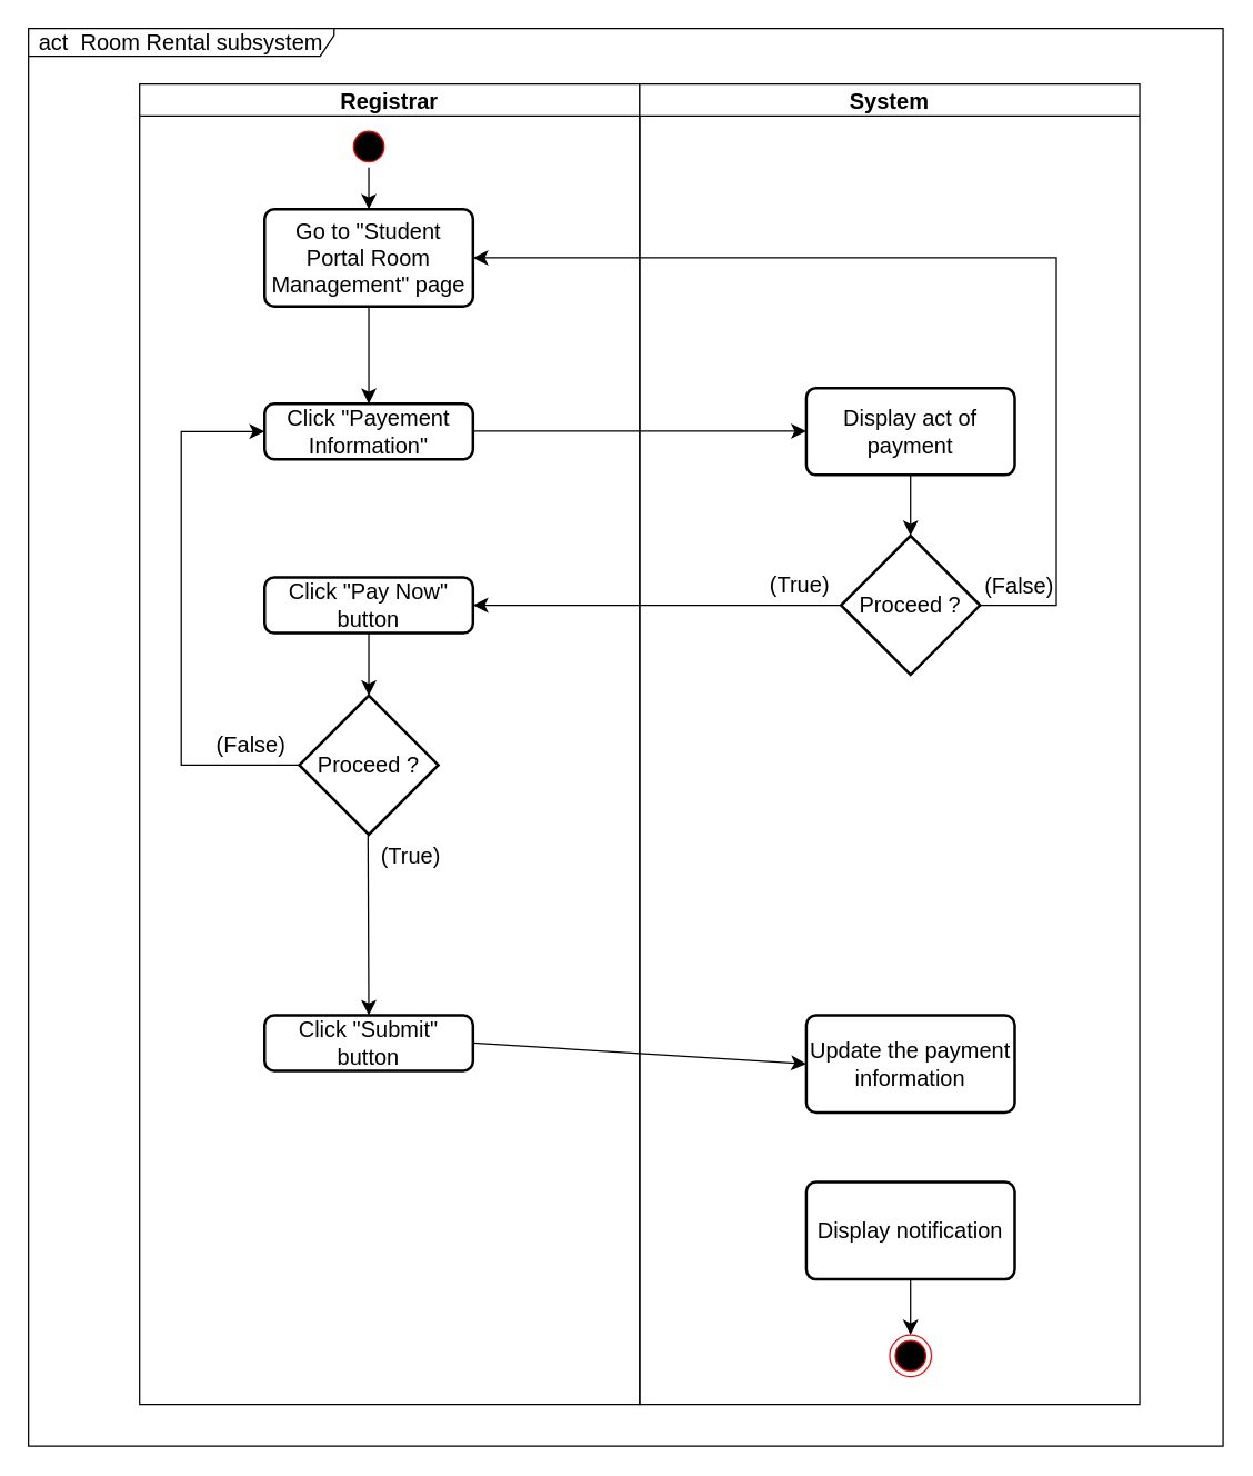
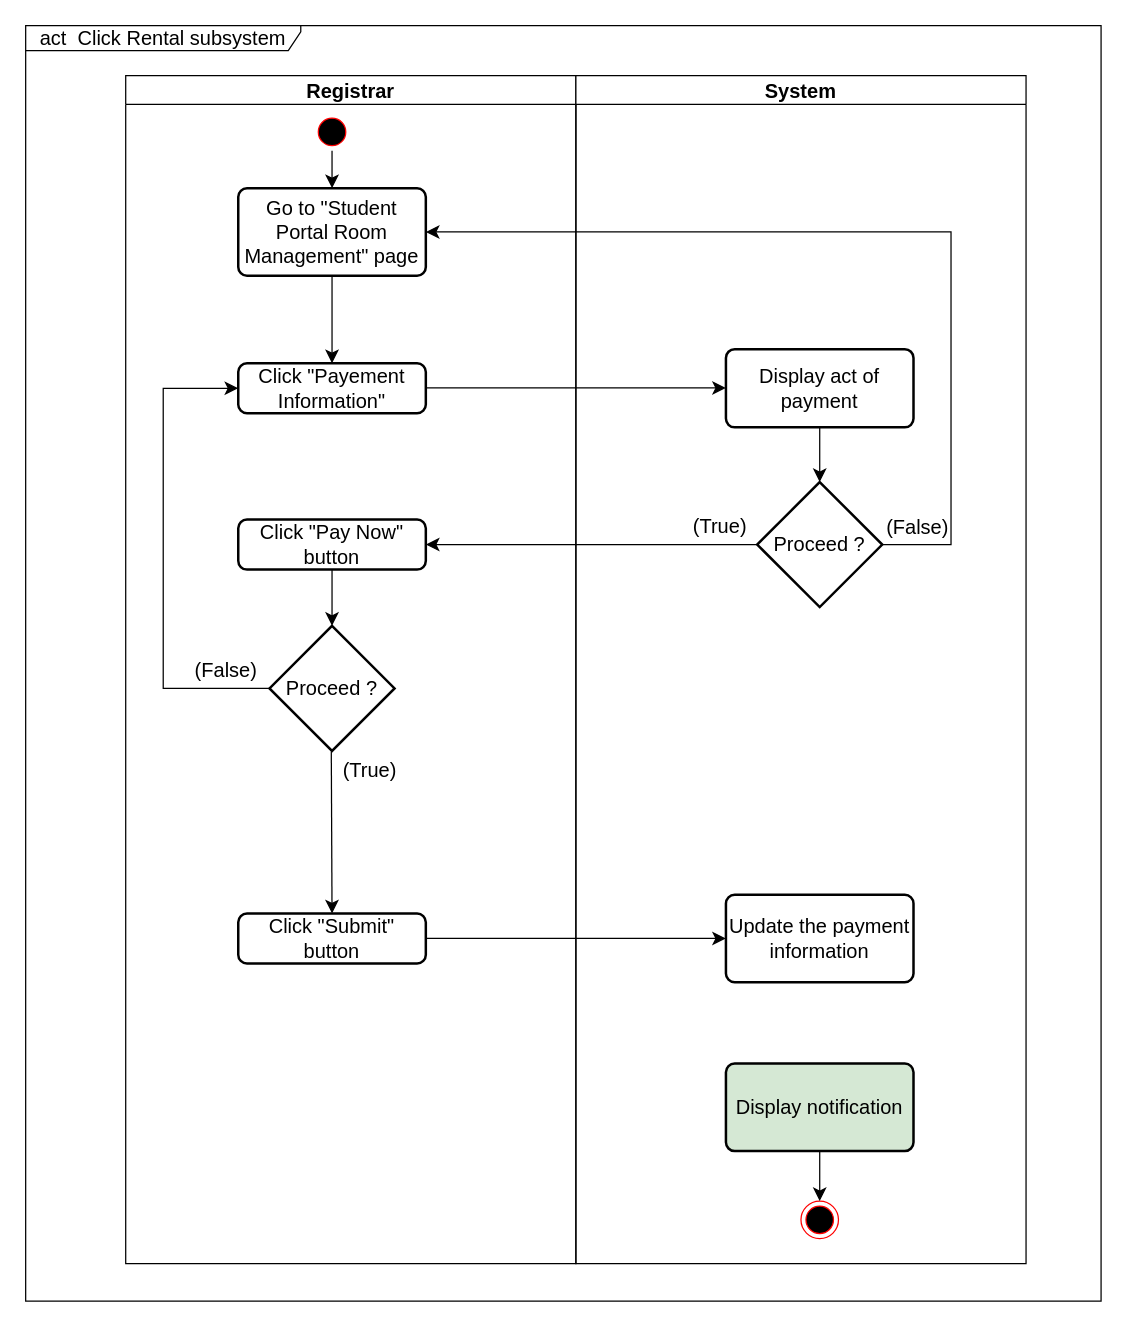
- <mxCell id="6" value="act&amp;nbsp; Room Rental subsystem" style="shape=umlFrame;whiteSpace=wrap;html=1;pointerEvents=0;fontSize=16;width=220;height=20;" vertex="1" parent="1"><mxGeometry x="20" y="20" width="860" height="1020" as="geometry" /></mxCell>
+ <mxCell id="6" value="act&amp;nbsp; Click Rental subsystem" style="shape=umlFrame;whiteSpace=wrap;html=1;pointerEvents=0;fontSize=16;width=220;height=20;" vertex="1" parent="1"><mxGeometry x="20" y="20" width="860" height="1020" as="geometry" /></mxCell>
- <mxCell id="17" value="Update the payment information" style="rounded=1;whiteSpace=wrap;html=1;absoluteArcSize=1;arcSize=14;strokeWidth=2;fontSize=16;" vertex="1" parent="1"><mxGeometry x="580" y="730" width="150" height="70" as="geometry" /></mxCell>
+ <mxCell id="17" value="Update the payment information" style="rounded=1;whiteSpace=wrap;html=1;absoluteArcSize=1;arcSize=14;strokeWidth=2;fontSize=16;" vertex="1" parent="1"><mxGeometry x="580" y="715" width="150" height="70" as="geometry" /></mxCell>
- <mxCell id="31" value="Display notification" style="rounded=1;whiteSpace=wrap;html=1;absoluteArcSize=1;arcSize=14;strokeWidth=2;fontSize=16;" vertex="1" parent="1"><mxGeometry x="580" y="850" width="150" height="70" as="geometry" /></mxCell>
+ <mxCell id="31" value="Display notification" style="rounded=1;whiteSpace=wrap;html=1;absoluteArcSize=1;arcSize=14;strokeWidth=2;fontSize=16;fillColor=#d5e8d4;" vertex="1" parent="1"><mxGeometry x="580" y="850" width="150" height="70" as="geometry" /></mxCell>
